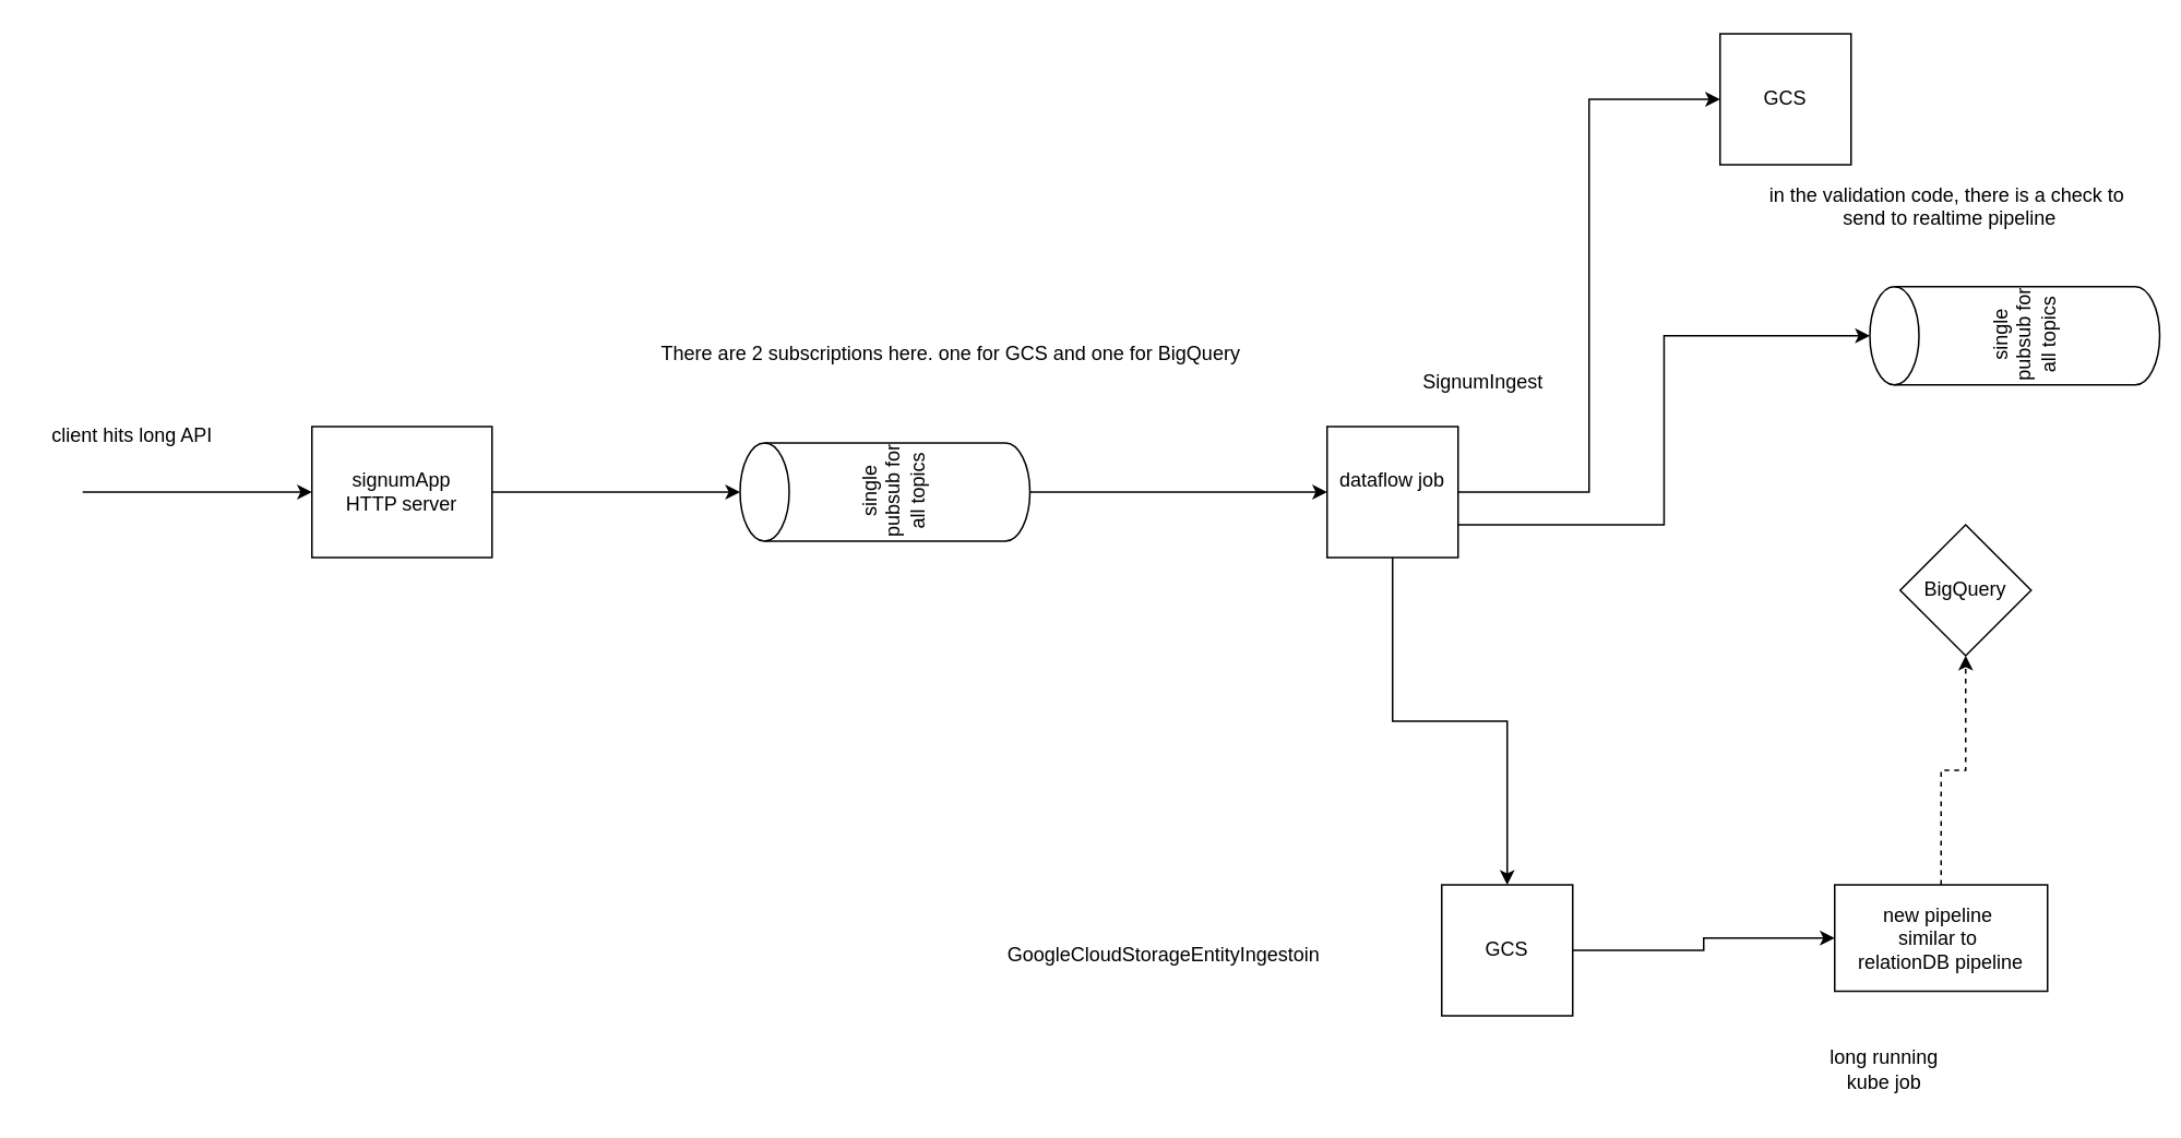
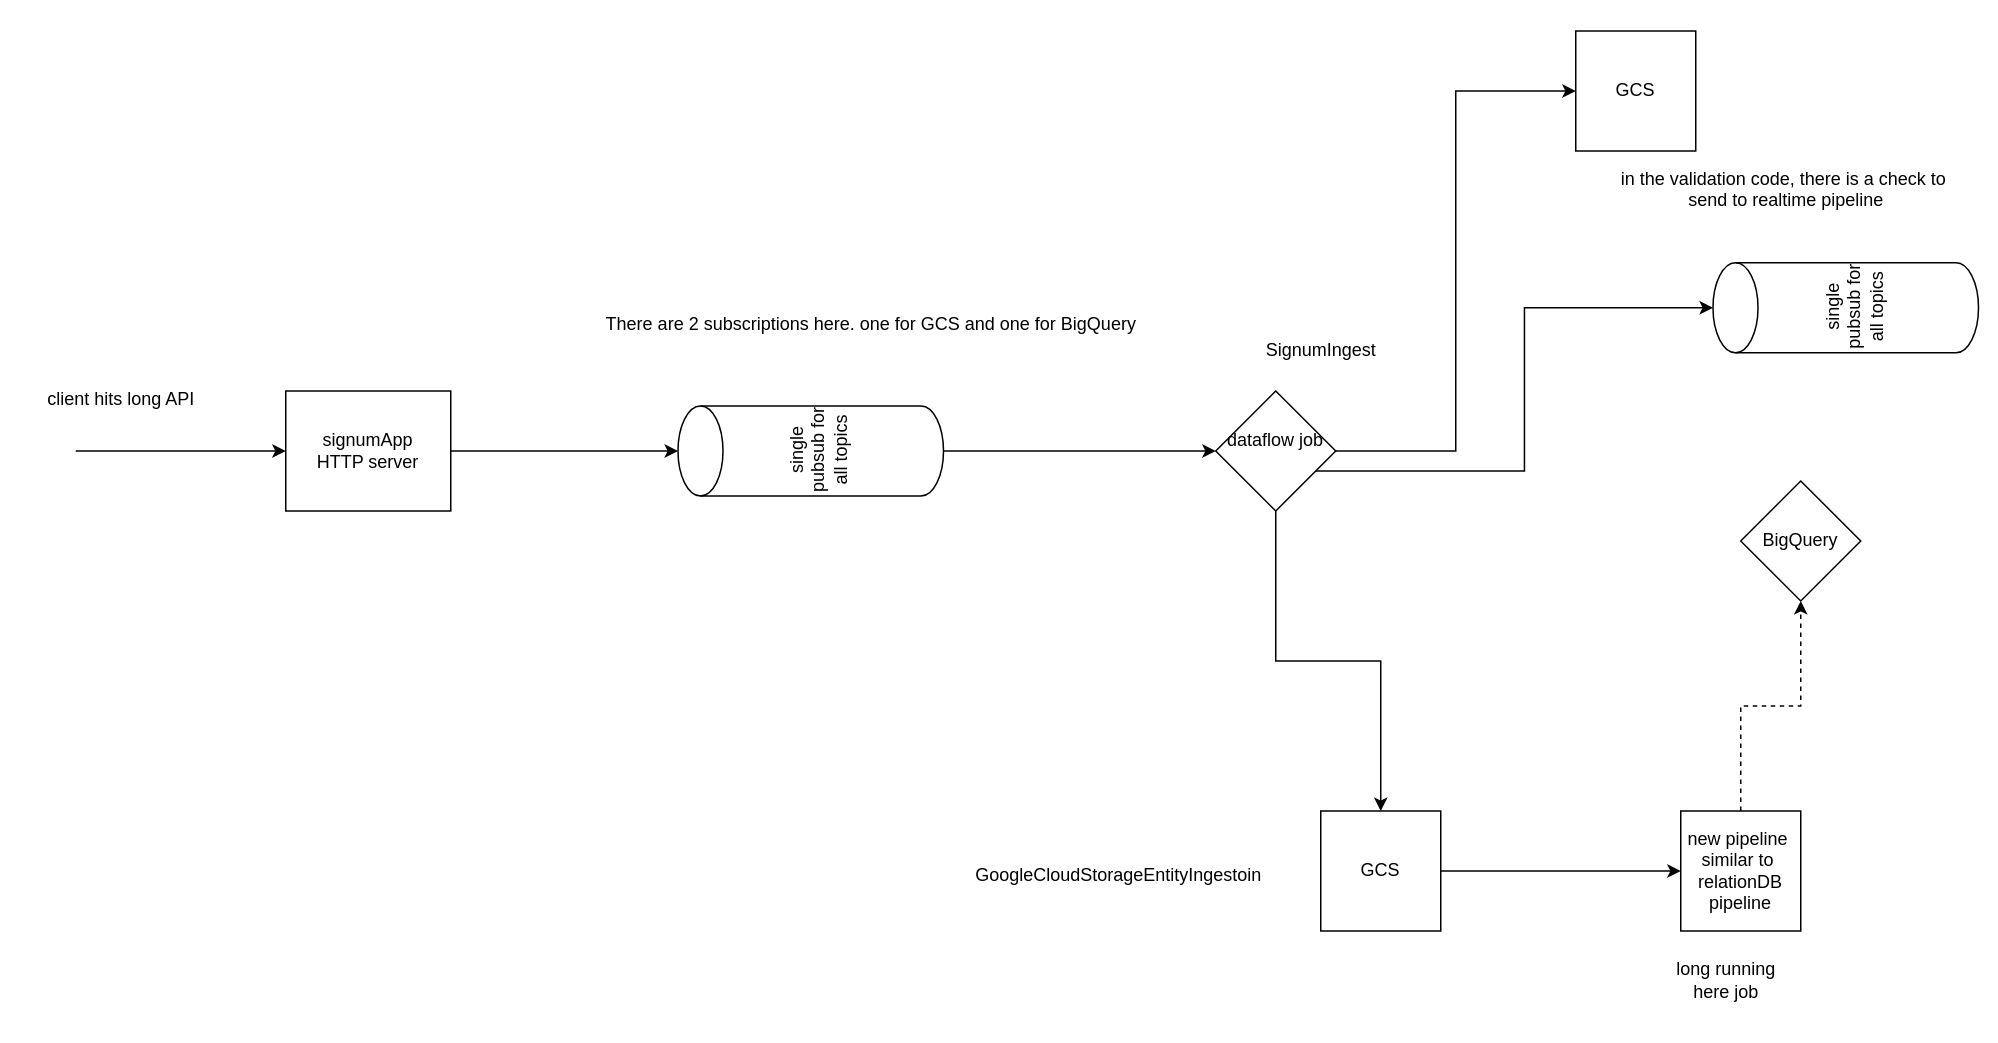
- <mxCell id="23" value="SignumIngest" style="text;html=1;align=center;verticalAlign=middle;resizable=0;points=[];autosize=1;strokeColor=none;fillColor=none;" vertex="1" parent="1"><mxGeometry x="855" y="218" width="100" height="30" as="geometry" /></mxCell>
+ <mxCell id="23" value="SignumIngest" style="text;html=1;align=center;verticalAlign=middle;resizable=0;points=[];autosize=1;strokeColor=none;fillColor=none;" vertex="1" parent="1"><mxGeometry x="830" y="218" width="100" height="30" as="geometry" /></mxCell>
- <mxCell id="10" value="dataflow job&lt;div&gt;&lt;br&gt;&lt;/div&gt;" style="whiteSpace=wrap;html=1;aspect=fixed;" vertex="1" parent="1"><mxGeometry x="810" y="260" width="80" height="80" as="geometry" /></mxCell>
+ <mxCell id="10" value="dataflow job&lt;div&gt;&lt;br&gt;&lt;/div&gt;" style="rhombus;whiteSpace=wrap;html=1;aspect=fixed;" vertex="1" parent="1"><mxGeometry x="810" y="260" width="80" height="80" as="geometry" /></mxCell>
- <mxCell id="20" value="new pipeline&amp;nbsp;&lt;div&gt;similar to&amp;nbsp;&lt;/div&gt;&lt;div&gt;relationDB pipeline&lt;/div&gt;" style="whiteSpace=wrap;html=1;aspect=fixed;" vertex="1" parent="1"><mxGeometry x="1120" y="540" width="130" height="65" as="geometry" /></mxCell>
+ <mxCell id="20" value="new pipeline&amp;nbsp;&lt;div&gt;similar to&amp;nbsp;&lt;/div&gt;&lt;div&gt;relationDB pipeline&lt;/div&gt;" style="whiteSpace=wrap;html=1;aspect=fixed;" vertex="1" parent="1"><mxGeometry x="1120" y="540" width="80" height="80" as="geometry" /></mxCell>
- <mxCell id="22" value="GoogleCloudStorageEntityIngestoin" style="text;html=1;align=center;verticalAlign=middle;resizable=0;points=[];autosize=1;strokeColor=none;fillColor=none;" vertex="1" parent="1"><mxGeometry x="605" y="568" width="210" height="30" as="geometry" /></mxCell>
+ <mxCell id="22" value="GoogleCloudStorageEntityIngestoin" style="text;html=1;align=center;verticalAlign=middle;resizable=0;points=[];autosize=1;strokeColor=none;fillColor=none;" vertex="1" parent="1"><mxGeometry x="640" y="568" width="210" height="30" as="geometry" /></mxCell>
- <mxCell id="21" value="long running&lt;div&gt;kube job&lt;/div&gt;" style="text;html=1;align=center;verticalAlign=middle;resizable=0;points=[];autosize=1;strokeColor=none;fillColor=none;" vertex="1" parent="1"><mxGeometry x="1105" y="633" width="90" height="40" as="geometry" /></mxCell>
+ <mxCell id="21" value="long running&lt;div&gt;here job&lt;/div&gt;" style="text;html=1;align=center;verticalAlign=middle;resizable=0;points=[];autosize=1;strokeColor=none;fillColor=none;" vertex="1" parent="1"><mxGeometry x="1105" y="633" width="90" height="40" as="geometry" /></mxCell>
